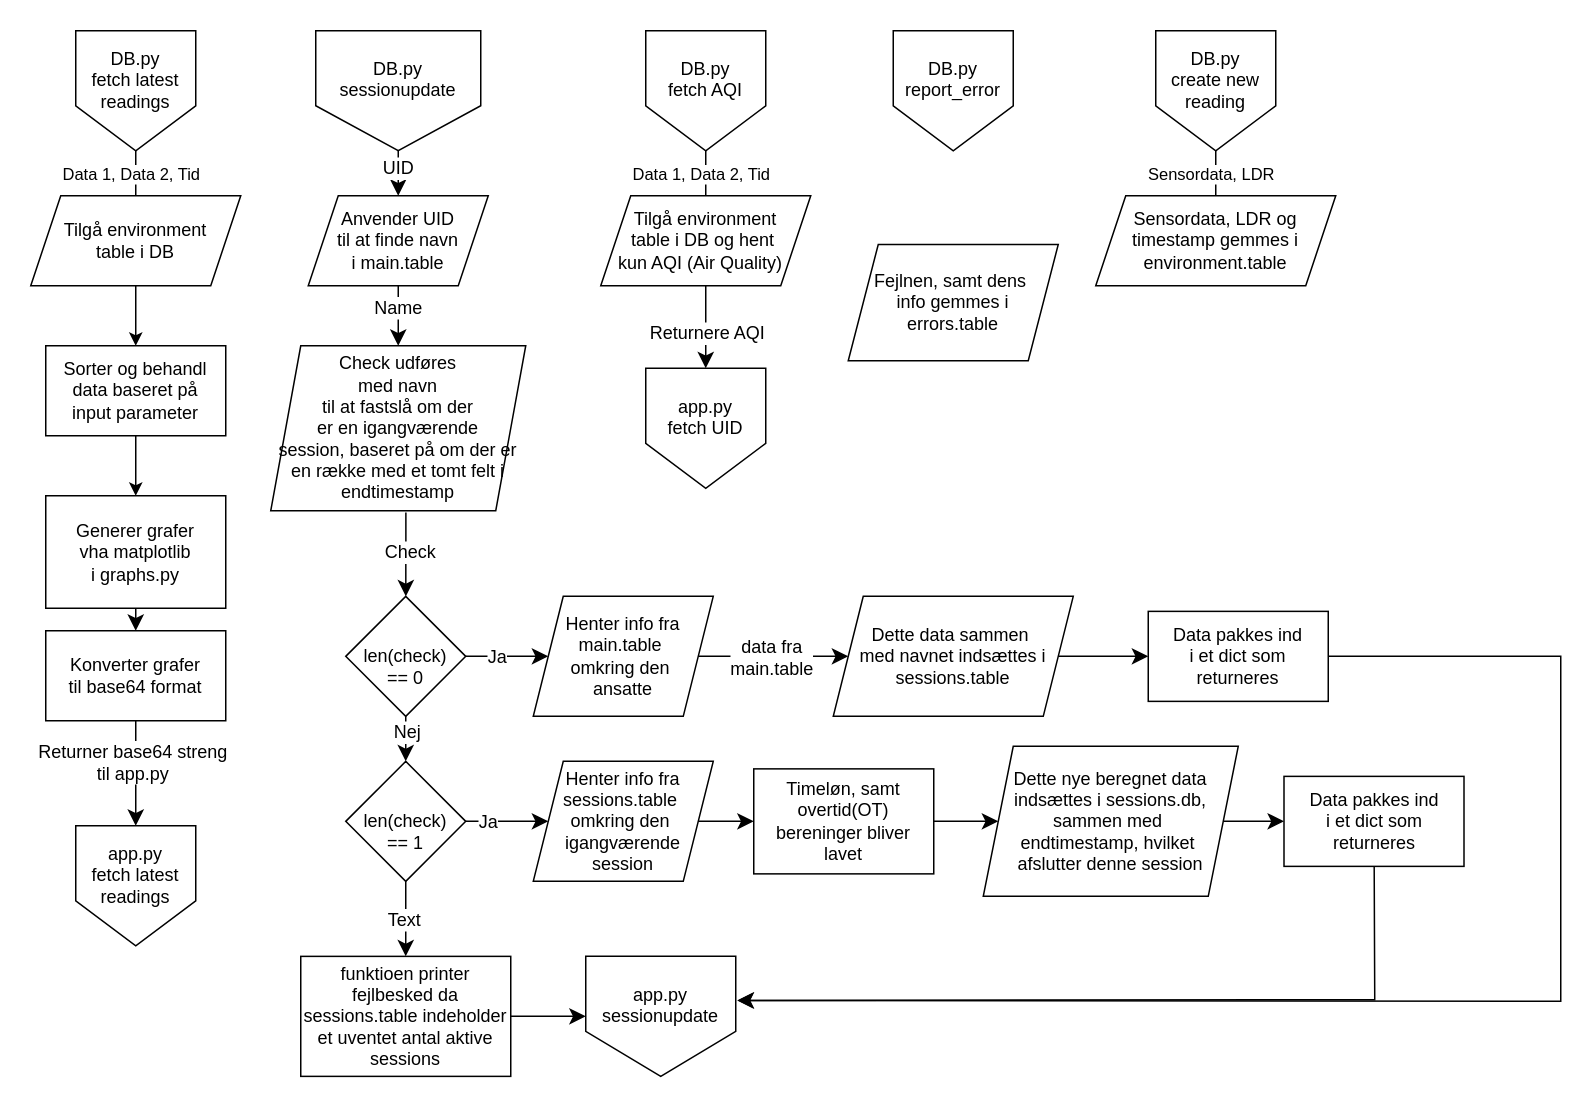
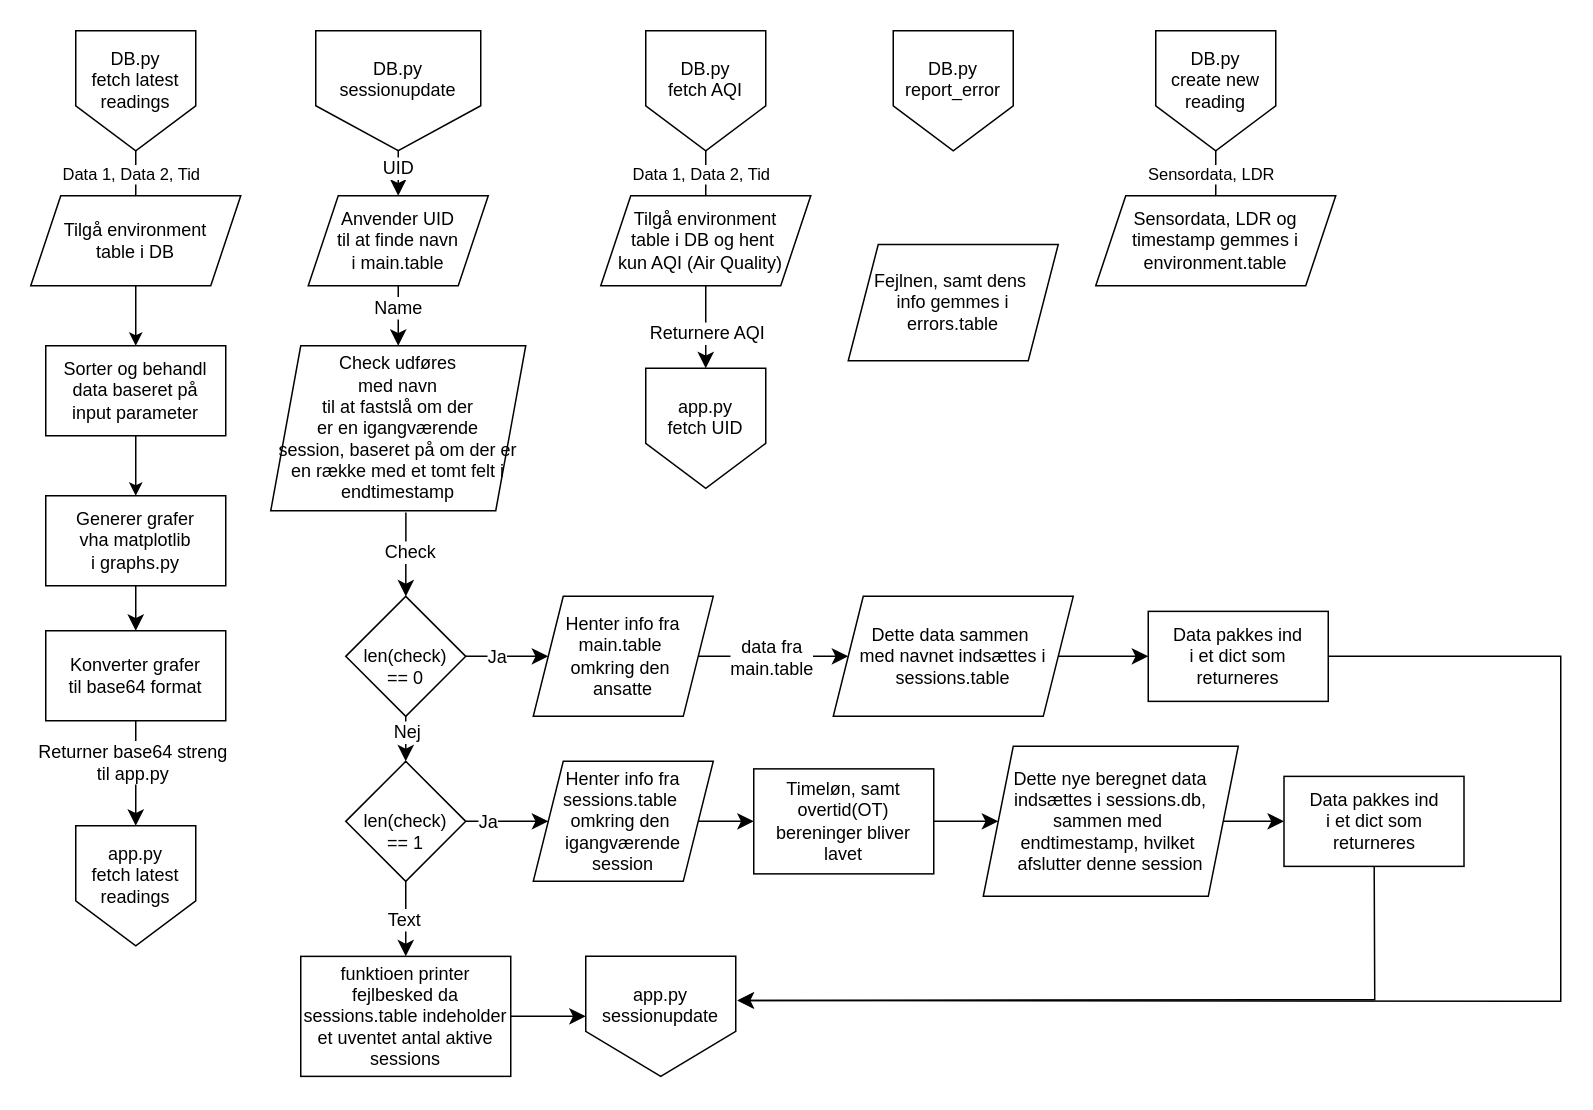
- <mxCell id="8" value="Generer grafer&lt;div&gt;vha matplotlib&lt;/div&gt;&lt;div&gt;i graphs.py&lt;/div&gt;" style="rounded=0;whiteSpace=wrap;html=1;" parent="1" vertex="1"><mxGeometry x="30" y="330" width="120" height="75" as="geometry" /></mxCell>
+ <mxCell id="8" value="Generer grafer&lt;div&gt;vha matplotlib&lt;/div&gt;&lt;div&gt;i graphs.py&lt;/div&gt;" style="rounded=0;whiteSpace=wrap;html=1;" parent="1" vertex="1"><mxGeometry x="30" y="330" width="120" height="60" as="geometry" /></mxCell>
